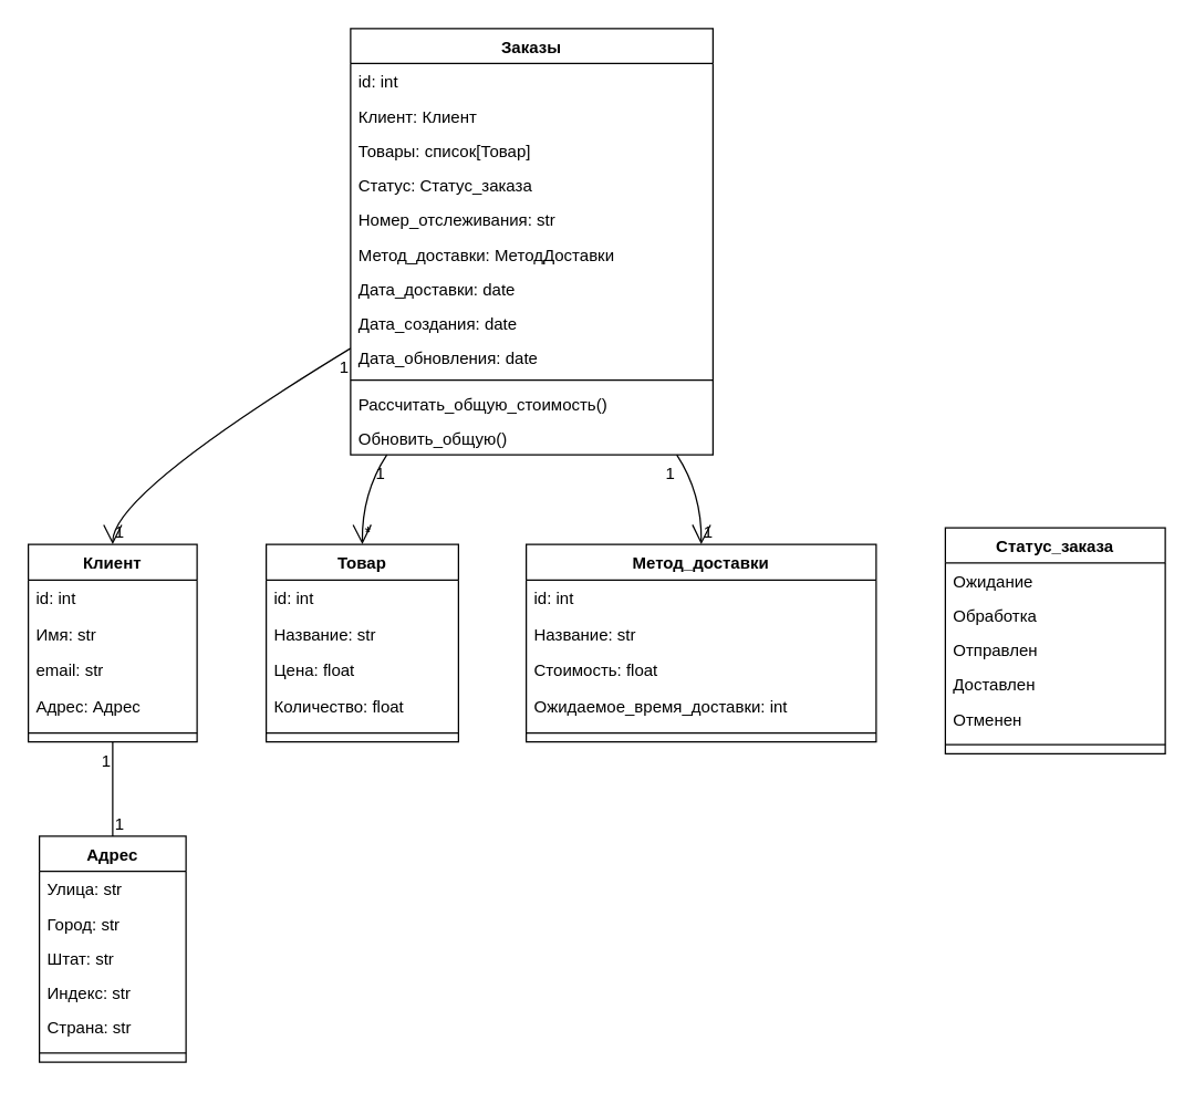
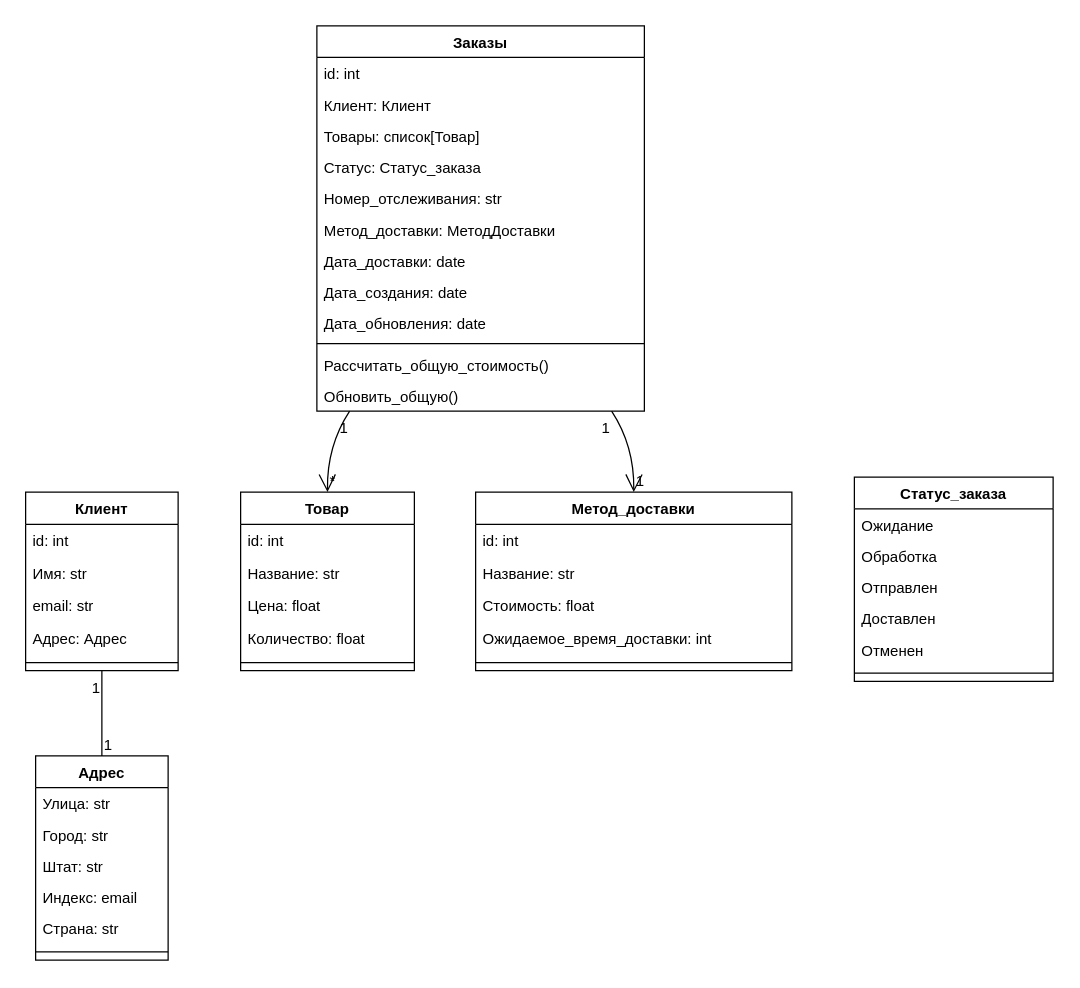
- <mxCell id="47" value="" style="curved=1;startArrow=none;endArrow=open;endSize=12;exitX=0;exitY=0.75;entryX=0.5;entryY=0;rounded=0;" edge="1" parent="1" source="2" target="15"><mxGeometry relative="1" as="geometry"><Array as="points"><mxPoint x="81" y="356" /></Array></mxGeometry></mxCell>
- <mxCell id="48" value="1" style="edgeLabel;resizable=0;labelBackgroundColor=none;fontSize=12;align=right;verticalAlign=top;" vertex="1" parent="47"><mxGeometry x="-1" relative="1" as="geometry" /></mxCell>
- <mxCell id="49" value="1" style="edgeLabel;resizable=0;labelBackgroundColor=none;fontSize=12;align=left;verticalAlign=bottom;" vertex="1" parent="47"><mxGeometry x="1" relative="1" as="geometry" /></mxCell>
- <mxCell id="25" value="Индекс: str" style="text;strokeColor=none;fillColor=none;align=left;verticalAlign=top;spacingLeft=4;spacingRight=4;overflow=hidden;rotatable=0;points=[[0,0.5],[1,0.5]];portConstraint=eastwest;" vertex="1" parent="21"><mxGeometry y="100.385" width="106" height="25" as="geometry" /></mxCell>
+ <mxCell id="25" value="Индекс: email" style="text;strokeColor=none;fillColor=none;align=left;verticalAlign=top;spacingLeft=4;spacingRight=4;overflow=hidden;rotatable=0;points=[[0,0.5],[1,0.5]];portConstraint=eastwest;" vertex="1" parent="21"><mxGeometry y="100.385" width="106" height="25" as="geometry" /></mxCell>
